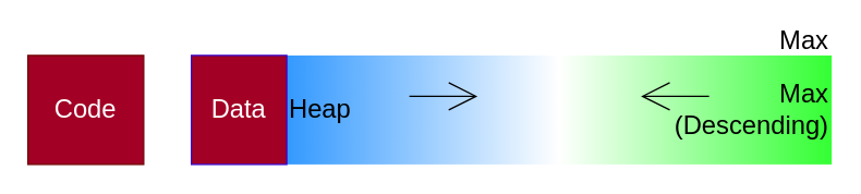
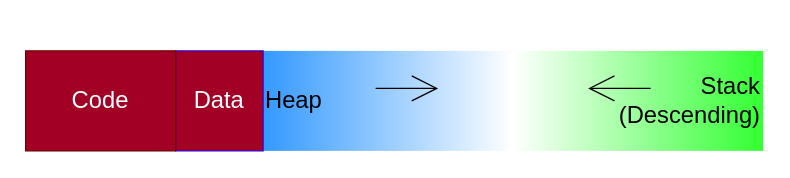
- <mxCell id="8" value="Max" style="text;html=1;strokeColor=none;fillColor=none;align=right;verticalAlign=middle;whiteSpace=wrap;rounded=0;fontSize=19;fontColor=#000000;" vertex="1" parent="1"><mxGeometry x="570" y="20" width="40" height="20" as="geometry" /></mxCell>
- <mxCell id="5" value="Code" style="rounded=0;whiteSpace=wrap;html=1;fillColor=#a20025;strokeColor=#6F0000;fontColor=#ffffff;fontSize=19;" vertex="1" parent="1"><mxGeometry x="20" y="40" width="85" height="80" as="geometry" /></mxCell>
+ <mxCell id="5" value="Code" style="rounded=0;whiteSpace=wrap;html=1;fillColor=#a20025;strokeColor=#6F0000;fontColor=#ffffff;fontSize=19;" vertex="1" parent="1"><mxGeometry x="20" y="40" width="120" height="80" as="geometry" /></mxCell>
- <mxCell id="2" value="Max&lt;br&gt;(Descending)" style="rounded=0;whiteSpace=wrap;html=1;gradientColor=#FFFFFF;verticalAlign=middle;fontColor=#000000;strokeColor=none;fontSize=19;gradientDirection=west;align=right;fillColor=#33FF33;" vertex="1" parent="1"><mxGeometry x="410" y="40" width="200" height="80" as="geometry" /></mxCell>
+ <mxCell id="2" value="Stack&lt;br&gt;(Descending)" style="rounded=0;whiteSpace=wrap;html=1;gradientColor=#FFFFFF;verticalAlign=middle;fontColor=#000000;strokeColor=none;fontSize=19;gradientDirection=west;align=right;fillColor=#33FF33;" vertex="1" parent="1"><mxGeometry x="410" y="40" width="200" height="80" as="geometry" /></mxCell>
